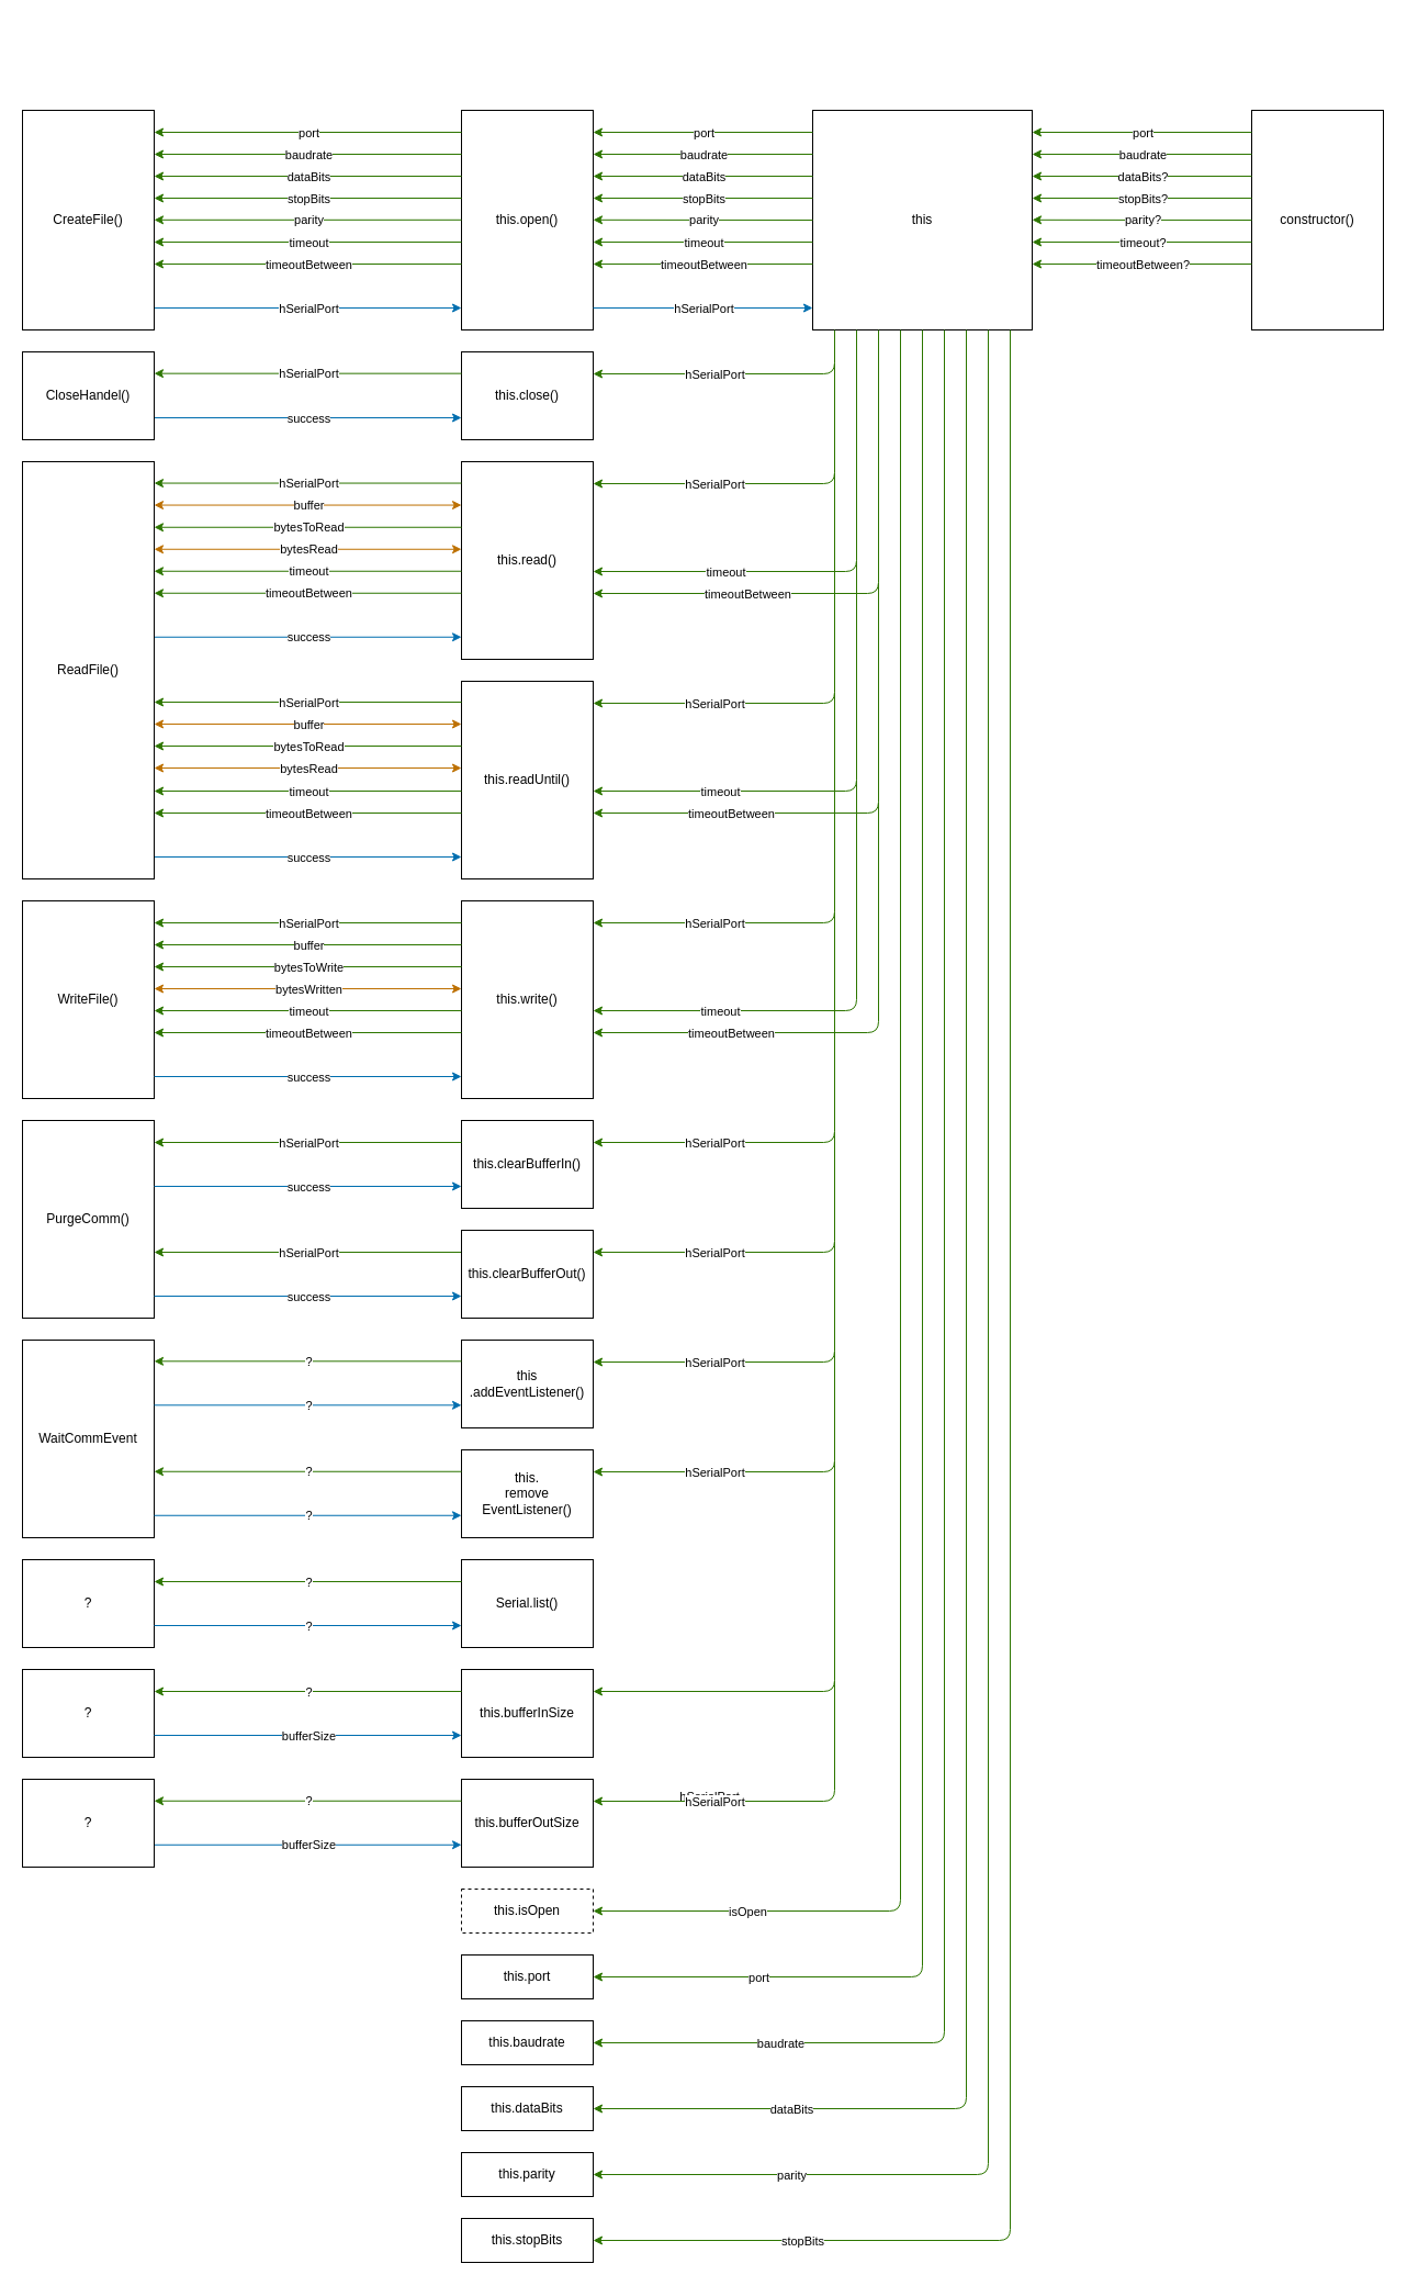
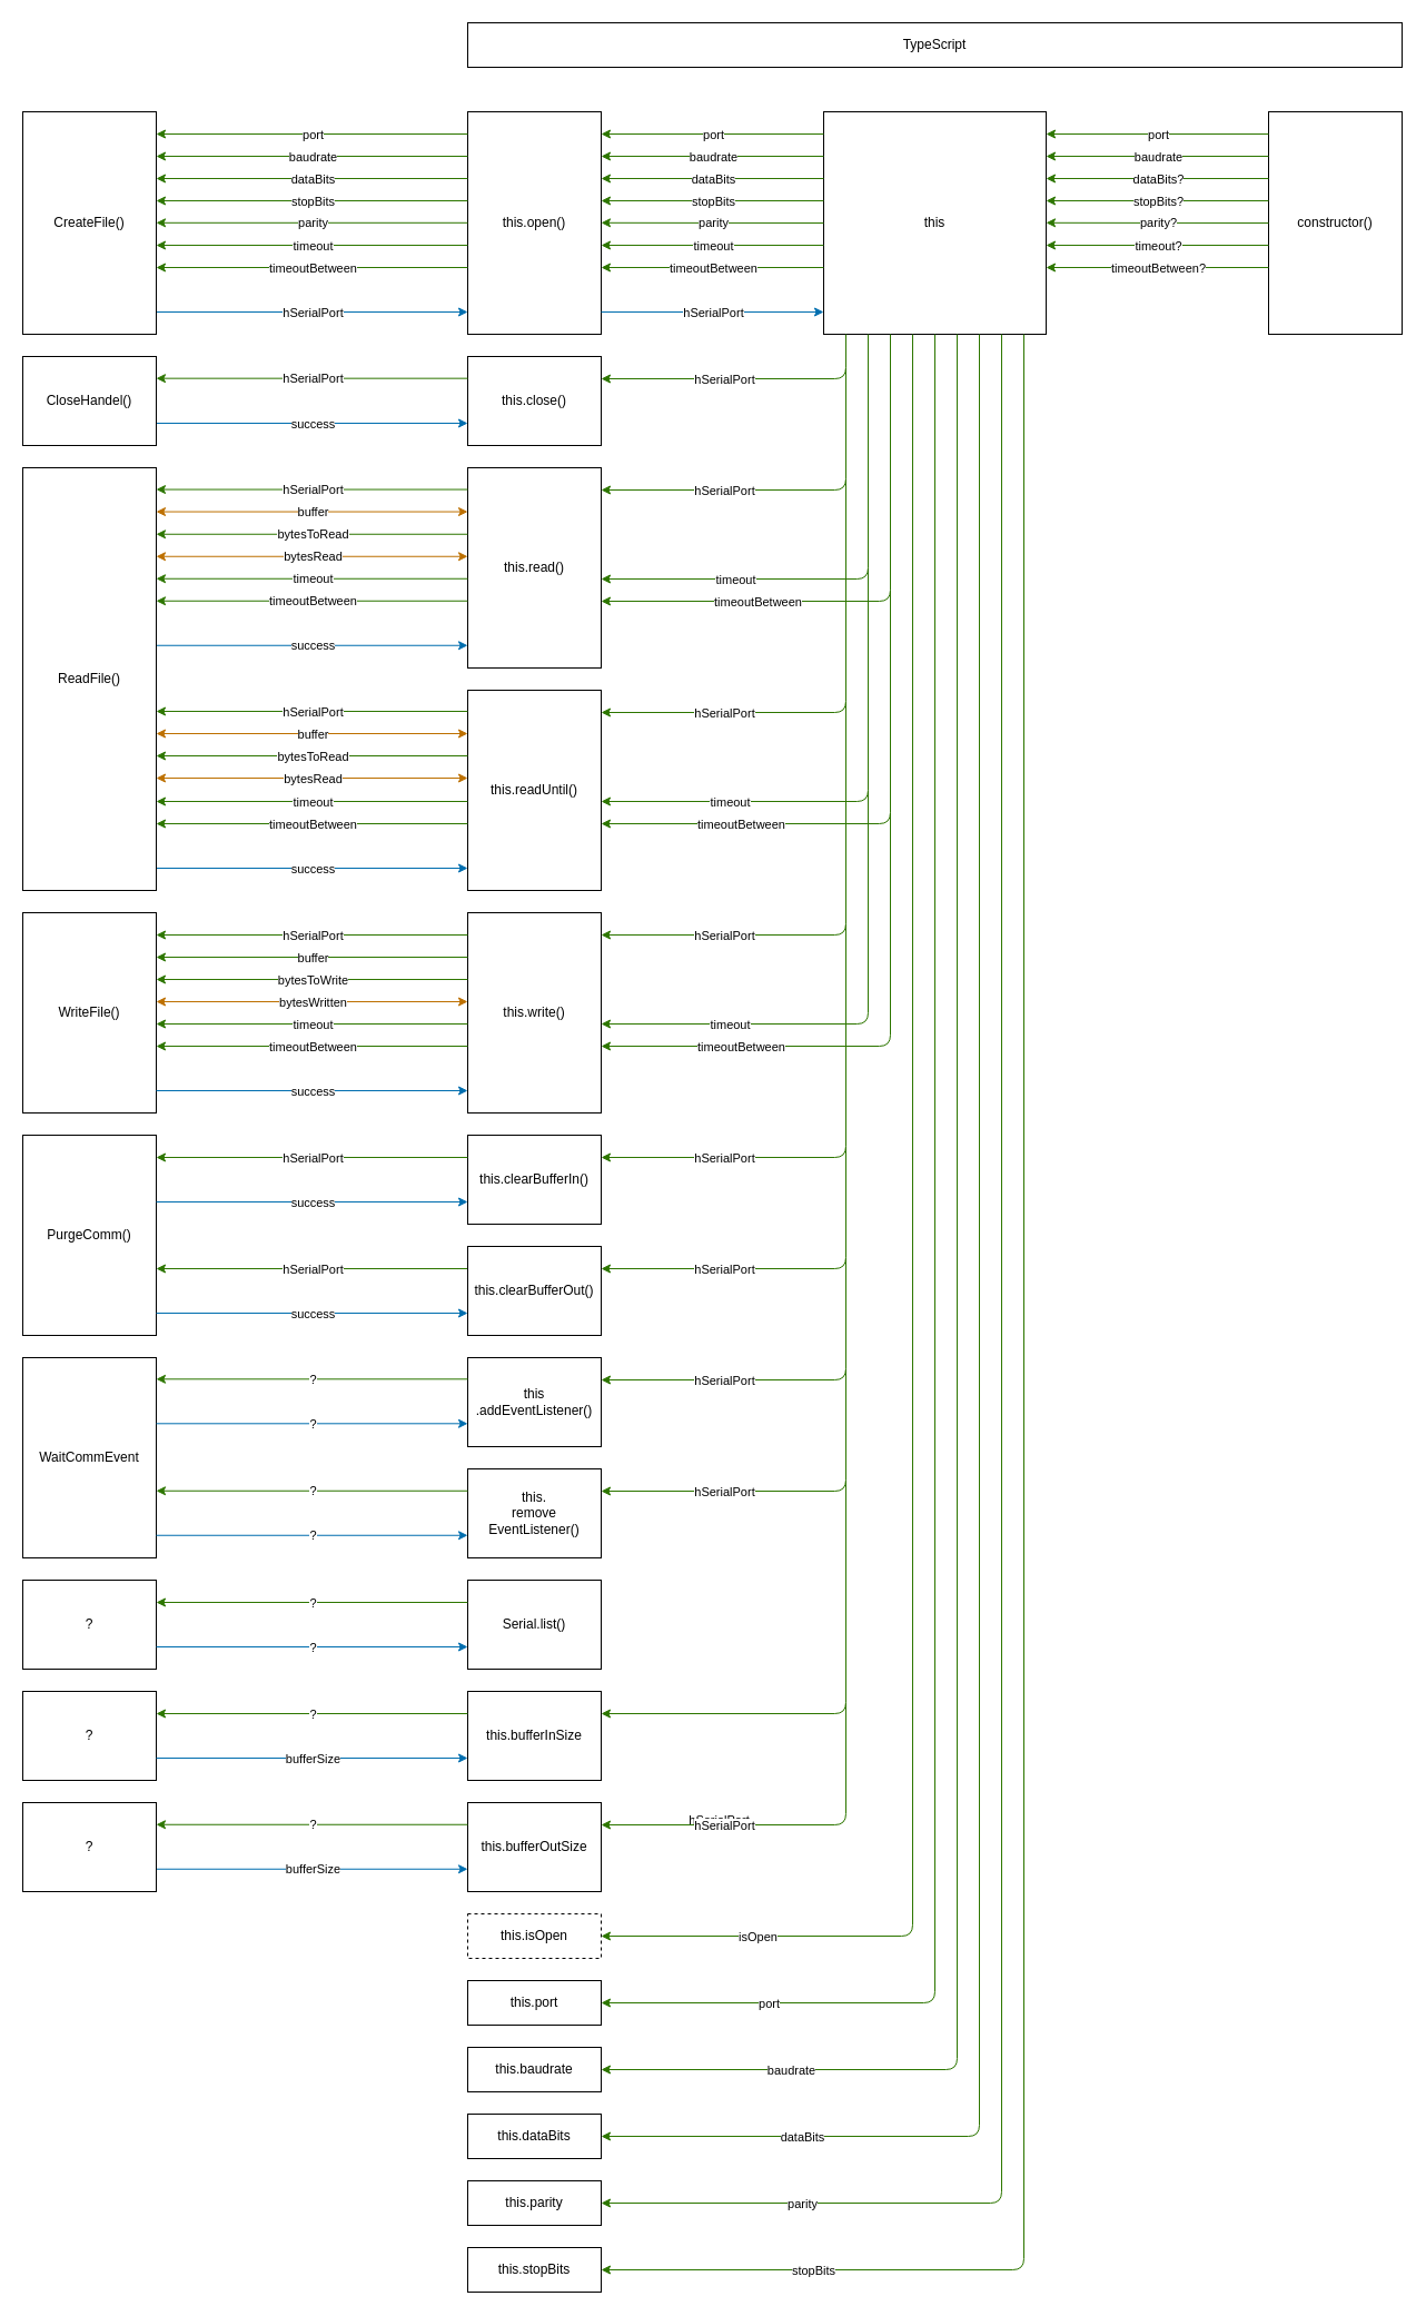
+ <mxCell id="152" value="TypeScript" style="rounded=0;whiteSpace=wrap;html=1;" parent="1" vertex="1"><mxGeometry x="420" y="20" width="840" height="40" as="geometry" /></mxCell>
